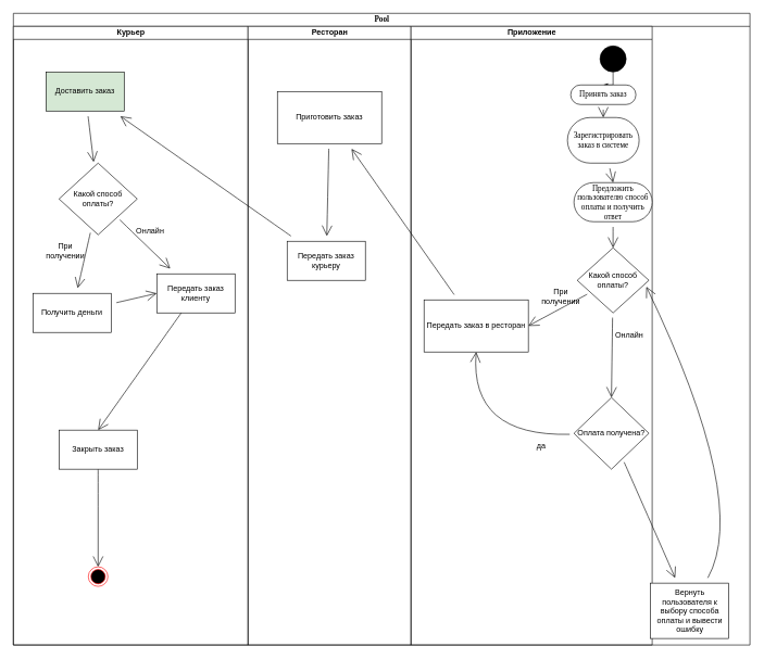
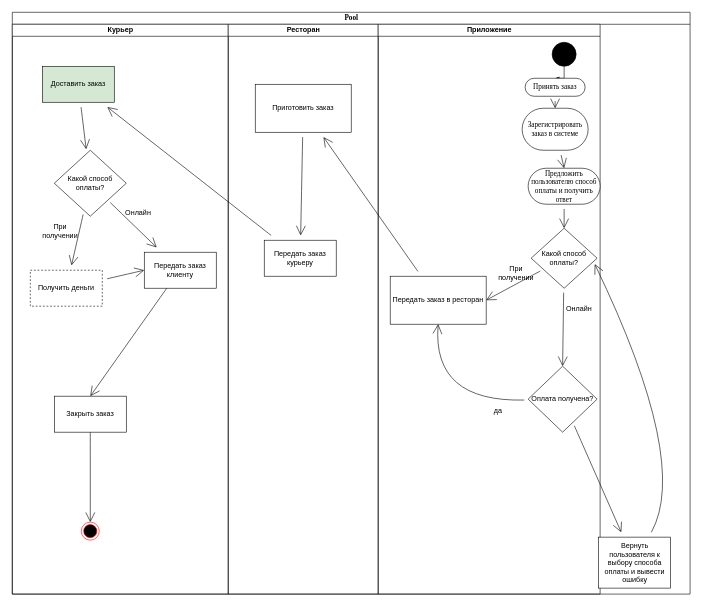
- <mxCell id="20" value="Передать заказ курьеру" style="whiteSpace=wrap;html=1;hachureGap=4;strokeColor=#000000;" vertex="1" parent="18"><mxGeometry x="60" y="330" width="120" height="60" as="geometry" /></mxCell>
+ <mxCell id="20" value="Передать заказ курьеру" style="whiteSpace=wrap;html=1;hachureGap=4;strokeColor=#000000;" vertex="1" parent="18"><mxGeometry x="60" y="360" width="120" height="60" as="geometry" /></mxCell>
- <mxCell id="12" value="Получить деньги" style="whiteSpace=wrap;html=1;hachureGap=4;strokeColor=#000000;" vertex="1" parent="3"><mxGeometry x="30" y="410" width="120" height="60" as="geometry" /></mxCell>
+ <mxCell id="12" value="Получить деньги" style="whiteSpace=wrap;html=1;hachureGap=4;strokeColor=#000000;dashed=1;" vertex="1" parent="3"><mxGeometry x="30" y="410" width="120" height="60" as="geometry" /></mxCell>
